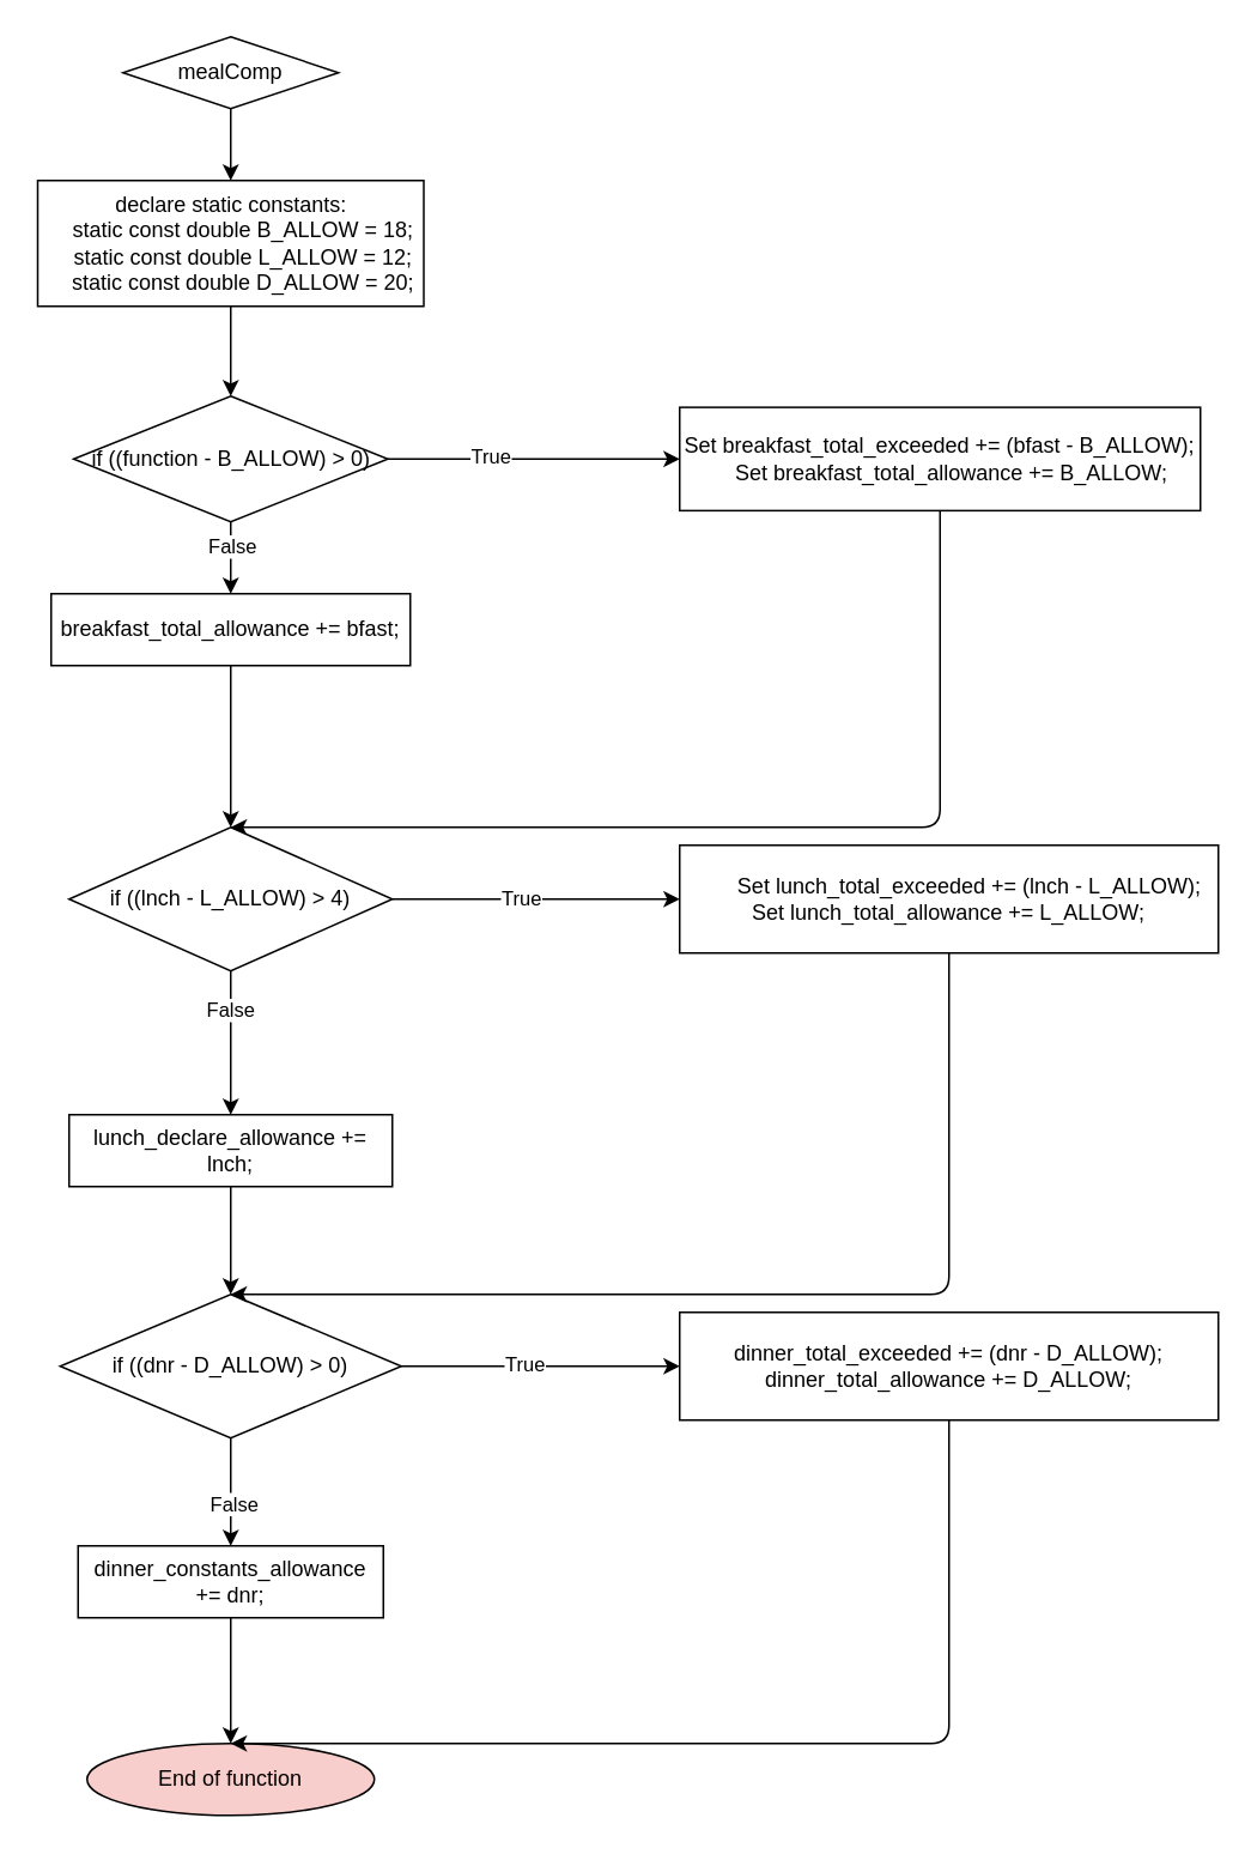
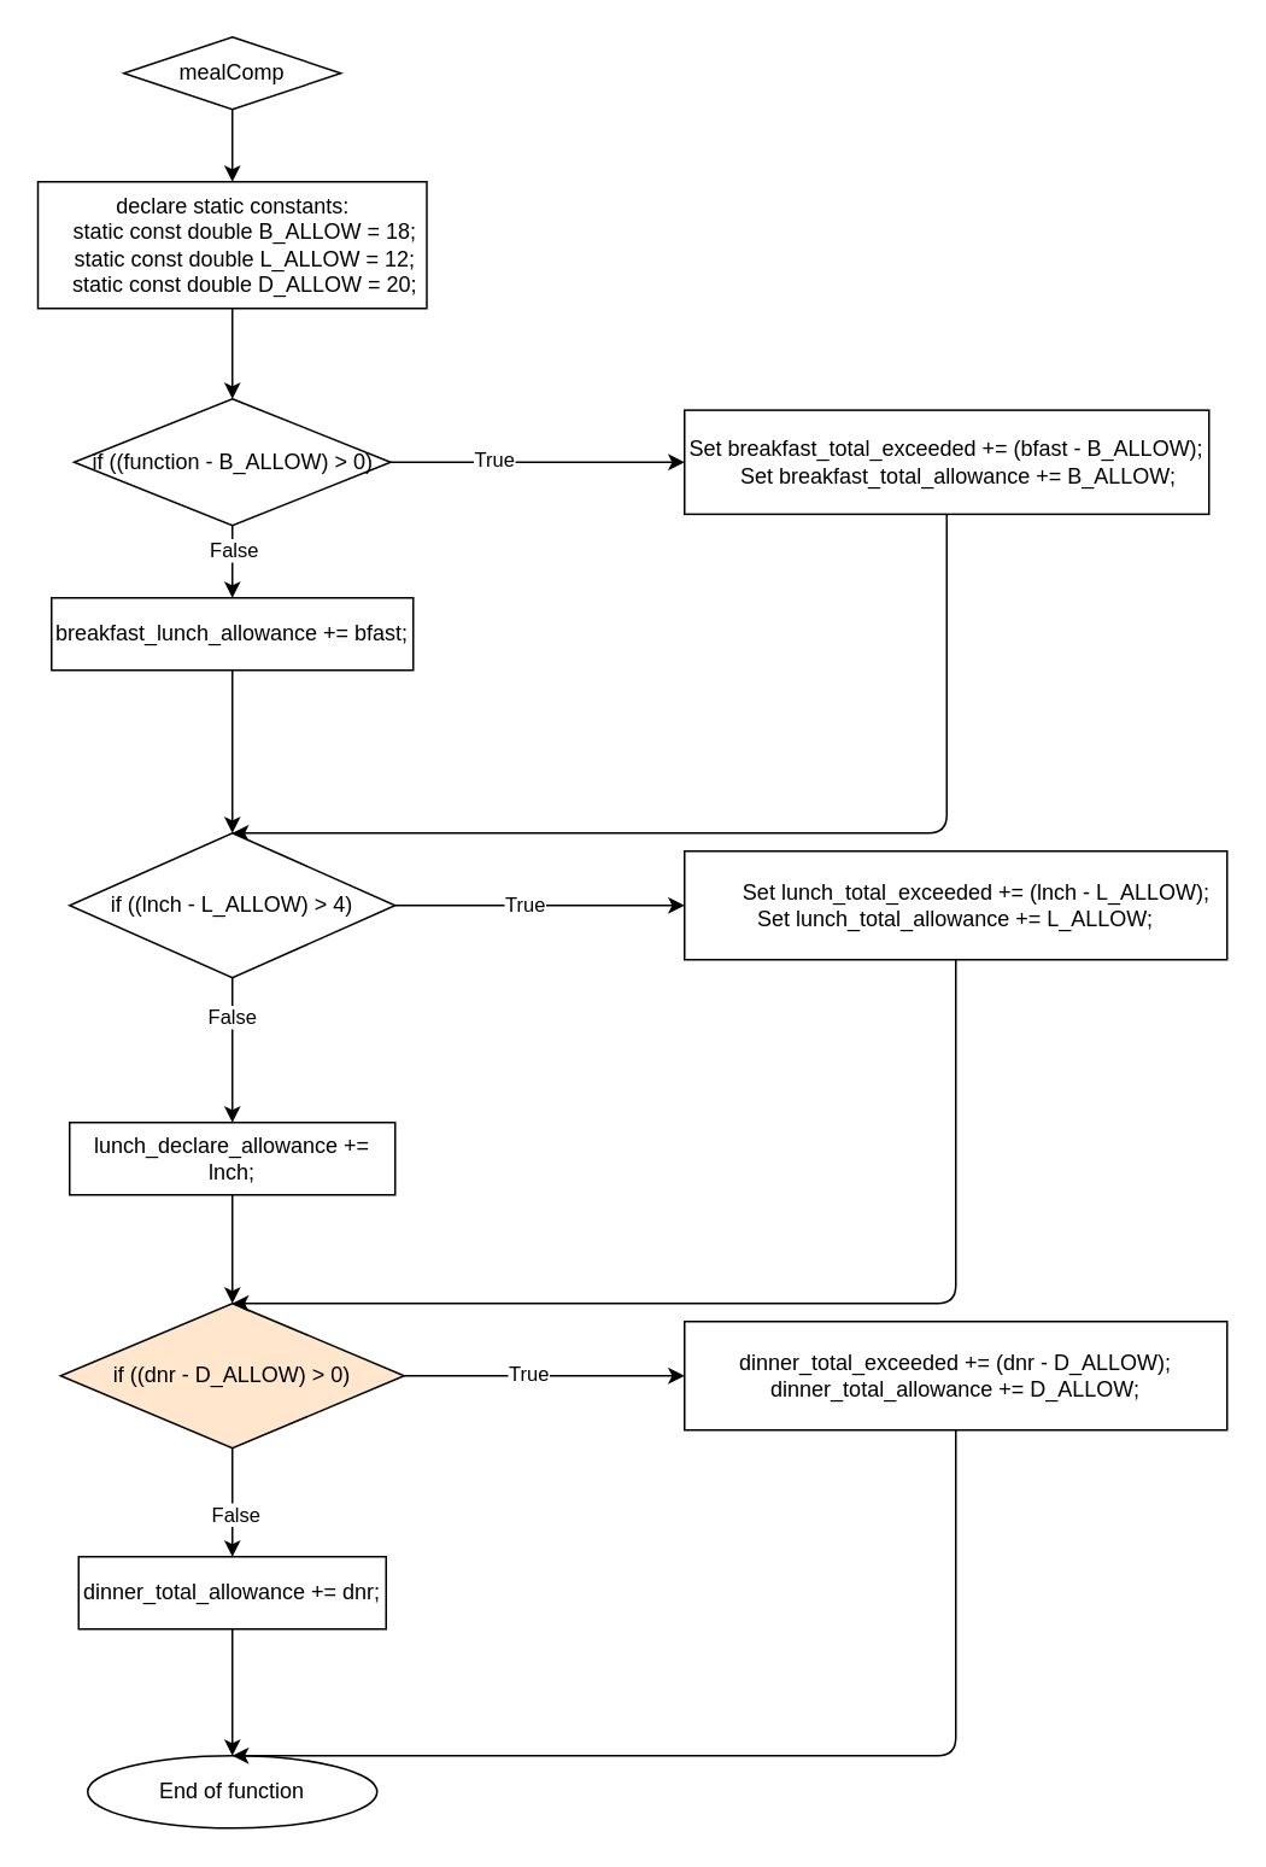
- <mxCell id="12" value="breakfast_total_allowance += bfast;" style="rounded=0;whiteSpace=wrap;html=1;" vertex="1" parent="1"><mxGeometry x="28" y="330" width="200" height="40" as="geometry" /></mxCell>
+ <mxCell id="12" value="breakfast_lunch_allowance += bfast;" style="rounded=0;whiteSpace=wrap;html=1;" vertex="1" parent="1"><mxGeometry x="28" y="330" width="200" height="40" as="geometry" /></mxCell>
- <mxCell id="23" value="if ((dnr - D_ALLOW) &amp;gt; 0)" style="rhombus;whiteSpace=wrap;html=1;" vertex="1" parent="1"><mxGeometry x="33" y="720" width="190" height="80" as="geometry" /></mxCell>
+ <mxCell id="23" value="if ((dnr - D_ALLOW) &amp;gt; 0)" style="rhombus;whiteSpace=wrap;html=1;fillColor=#ffe6cc;" vertex="1" parent="1"><mxGeometry x="33" y="720" width="190" height="80" as="geometry" /></mxCell>
- <mxCell id="30" value="dinner_constants_allowance += dnr;" style="rounded=0;whiteSpace=wrap;html=1;" vertex="1" parent="1"><mxGeometry x="43" y="860" width="170" height="40" as="geometry" /></mxCell>
+ <mxCell id="30" value="dinner_total_allowance += dnr;" style="rounded=0;whiteSpace=wrap;html=1;" vertex="1" parent="1"><mxGeometry x="43" y="860" width="170" height="40" as="geometry" /></mxCell>
- <mxCell id="32" value="End of function" style="ellipse;whiteSpace=wrap;html=1;fillColor=#f8cecc;" vertex="1" parent="1"><mxGeometry x="48" y="970" width="160" height="40" as="geometry" /></mxCell>
+ <mxCell id="32" value="End of function" style="ellipse;whiteSpace=wrap;html=1;" vertex="1" parent="1"><mxGeometry x="48" y="970" width="160" height="40" as="geometry" /></mxCell>
